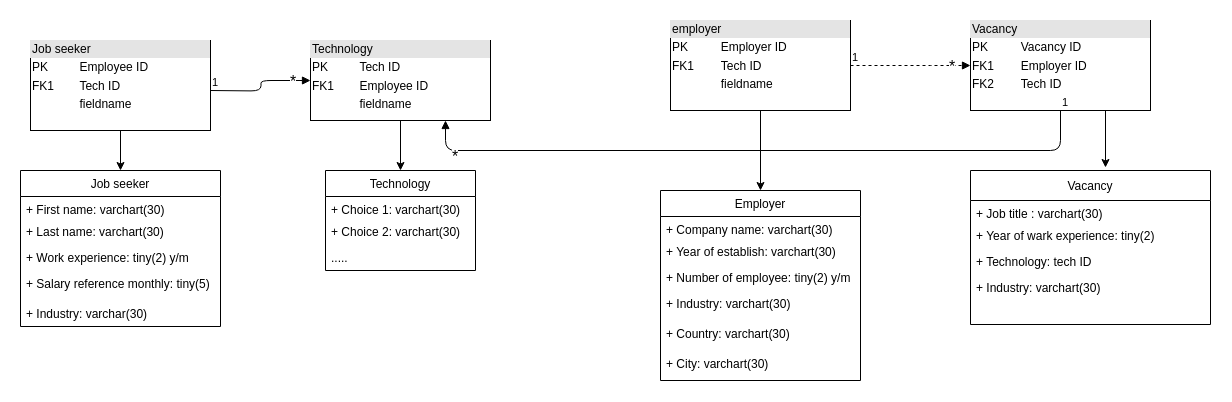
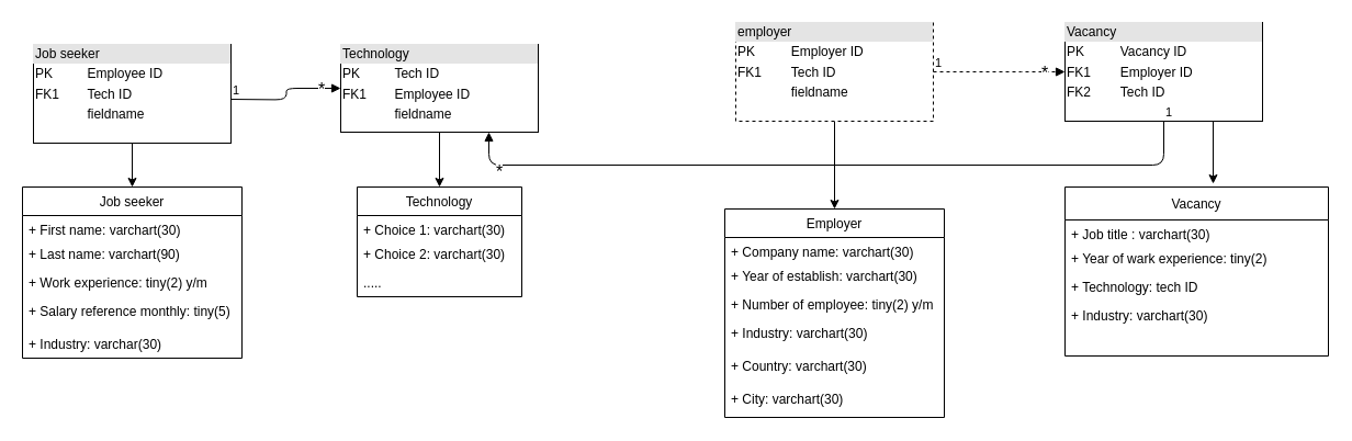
- <mxCell id="19" value="&lt;div style=&quot;box-sizing: border-box ; width: 100% ; background: #e4e4e4 ; padding: 2px&quot;&gt;employer&amp;nbsp;&lt;/div&gt;&lt;table style=&quot;width: 100% ; font-size: 1em&quot; cellpadding=&quot;2&quot; cellspacing=&quot;0&quot;&gt;&lt;tbody&gt;&lt;tr&gt;&lt;td&gt;PK&lt;/td&gt;&lt;td&gt;Employer ID&lt;/td&gt;&lt;/tr&gt;&lt;tr&gt;&lt;td&gt;FK1&lt;/td&gt;&lt;td&gt;Tech ID&lt;/td&gt;&lt;/tr&gt;&lt;tr&gt;&lt;td&gt;&lt;/td&gt;&lt;td&gt;fieldname&lt;/td&gt;&lt;/tr&gt;&lt;/tbody&gt;&lt;/table&gt;" style="verticalAlign=top;align=left;overflow=fill;html=1;" vertex="1" parent="1"><mxGeometry x="670" y="20" width="180" height="90" as="geometry" /></mxCell>
+ <mxCell id="19" value="&lt;div style=&quot;box-sizing: border-box ; width: 100% ; background: #e4e4e4 ; padding: 2px&quot;&gt;employer&amp;nbsp;&lt;/div&gt;&lt;table style=&quot;width: 100% ; font-size: 1em&quot; cellpadding=&quot;2&quot; cellspacing=&quot;0&quot;&gt;&lt;tbody&gt;&lt;tr&gt;&lt;td&gt;PK&lt;/td&gt;&lt;td&gt;Employer ID&lt;/td&gt;&lt;/tr&gt;&lt;tr&gt;&lt;td&gt;FK1&lt;/td&gt;&lt;td&gt;Tech ID&lt;/td&gt;&lt;/tr&gt;&lt;tr&gt;&lt;td&gt;&lt;/td&gt;&lt;td&gt;fieldname&lt;/td&gt;&lt;/tr&gt;&lt;/tbody&gt;&lt;/table&gt;" style="verticalAlign=top;align=left;overflow=fill;html=1;dashed=1;" vertex="1" parent="1"><mxGeometry x="670" y="20" width="180" height="90" as="geometry" /></mxCell>
- <mxCell id="6" value="+ Last name: varchart(30)" style="text;strokeColor=none;fillColor=none;align=left;verticalAlign=top;spacingLeft=4;spacingRight=4;overflow=hidden;rotatable=0;points=[[0,0.5],[1,0.5]];portConstraint=eastwest;" vertex="1" parent="4"><mxGeometry y="48" width="200" height="26" as="geometry" /></mxCell>
+ <mxCell id="6" value="+ Last name: varchart(90)" style="text;strokeColor=none;fillColor=none;align=left;verticalAlign=top;spacingLeft=4;spacingRight=4;overflow=hidden;rotatable=0;points=[[0,0.5],[1,0.5]];portConstraint=eastwest;" vertex="1" parent="4"><mxGeometry y="48" width="200" height="26" as="geometry" /></mxCell>
